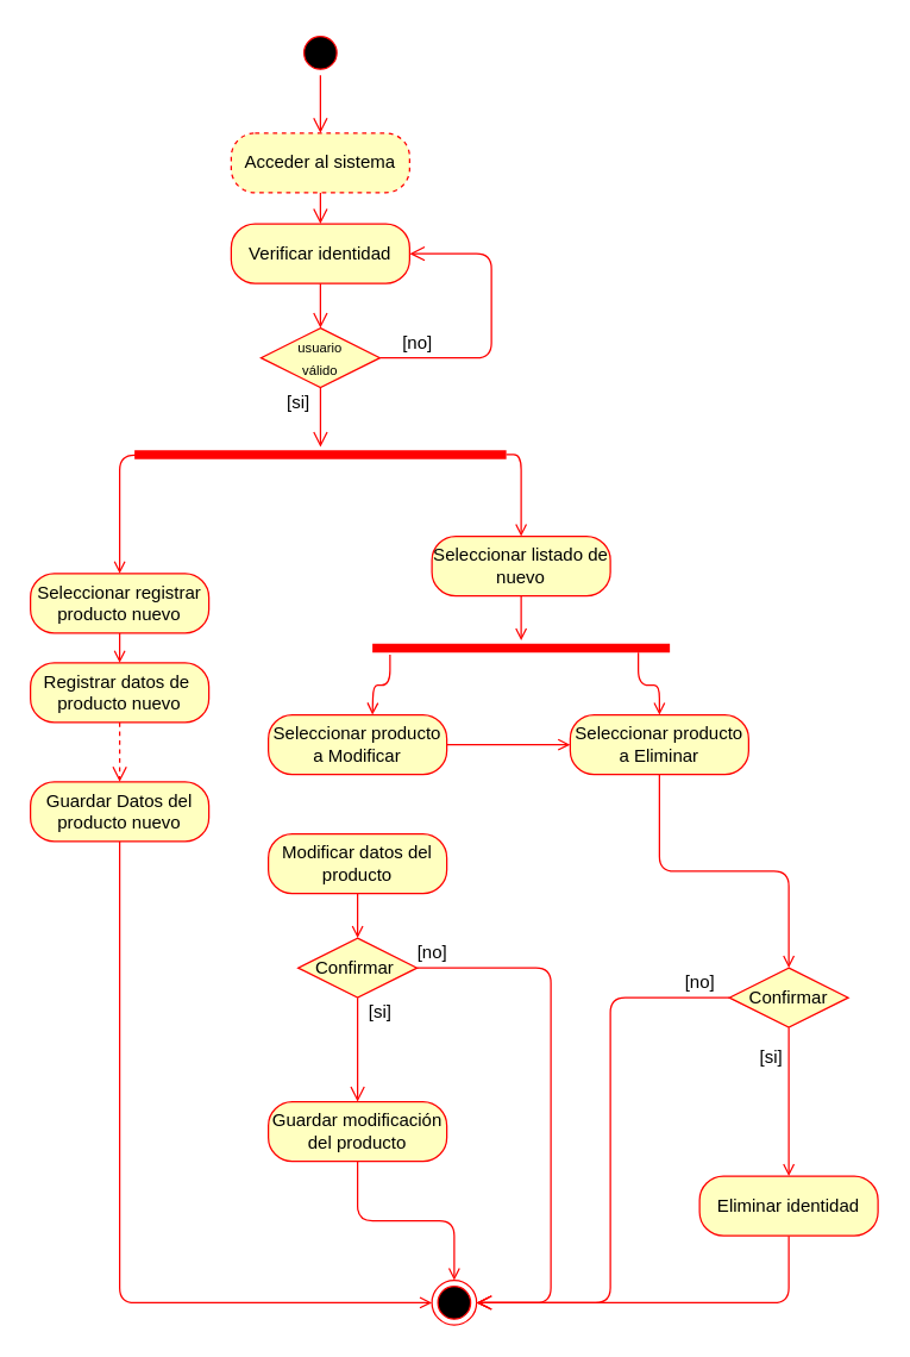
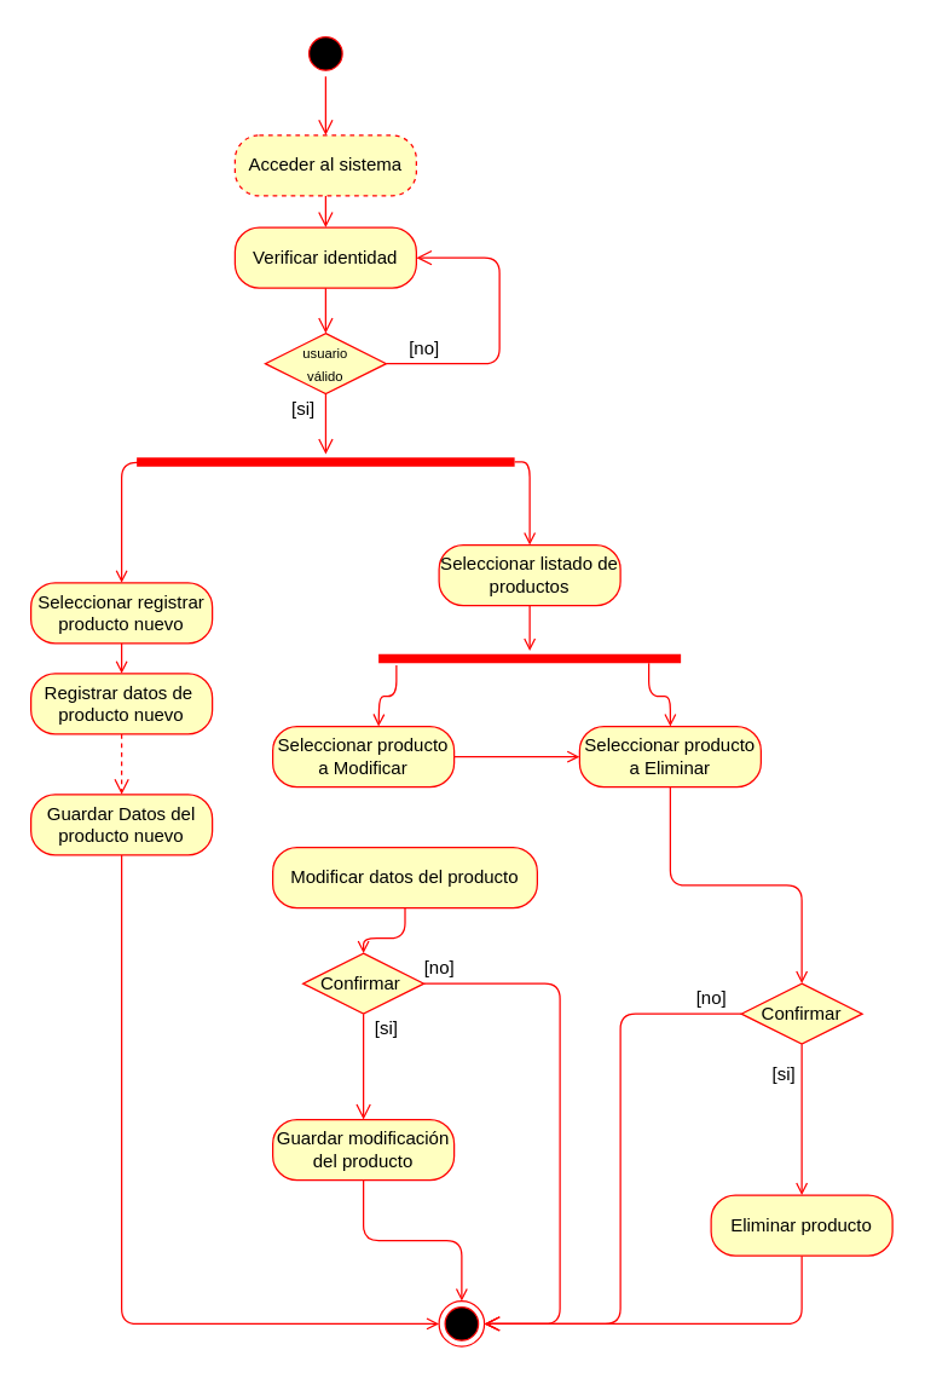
- <mxCell id="16" value="Seleccionar listado de nuevo" style="rounded=1;whiteSpace=wrap;html=1;arcSize=40;fontColor=#000000;fillColor=#ffffc0;strokeColor=#ff0000;" parent="1" vertex="1"><mxGeometry x="290" y="360" width="120" height="40" as="geometry" /></mxCell>
+ <mxCell id="16" value="Seleccionar listado de productos" style="rounded=1;whiteSpace=wrap;html=1;arcSize=40;fontColor=#000000;fillColor=#ffffc0;strokeColor=#ff0000;" parent="1" vertex="1"><mxGeometry x="290" y="360" width="120" height="40" as="geometry" /></mxCell>
- <mxCell id="30" value="Modificar datos del producto" style="rounded=1;whiteSpace=wrap;html=1;arcSize=40;fontColor=#000000;fillColor=#ffffc0;strokeColor=#ff0000;" parent="1" vertex="1"><mxGeometry x="180" y="560" width="120" height="40" as="geometry" /></mxCell>
+ <mxCell id="30" value="Modificar datos del producto" style="rounded=1;whiteSpace=wrap;html=1;arcSize=40;fontColor=#000000;fillColor=#ffffc0;strokeColor=#ff0000;" parent="1" vertex="1"><mxGeometry x="180" y="560" width="175" height="40" as="geometry" /></mxCell>
- <mxCell id="40" value="Eliminar identidad" style="rounded=1;whiteSpace=wrap;html=1;arcSize=40;fontColor=#000000;fillColor=#ffffc0;strokeColor=#ff0000;" parent="1" vertex="1"><mxGeometry x="470" y="790" width="120" height="40" as="geometry" /></mxCell>
+ <mxCell id="40" value="Eliminar producto" style="rounded=1;whiteSpace=wrap;html=1;arcSize=40;fontColor=#000000;fillColor=#ffffc0;strokeColor=#ff0000;" parent="1" vertex="1"><mxGeometry x="470" y="790" width="120" height="40" as="geometry" /></mxCell>
